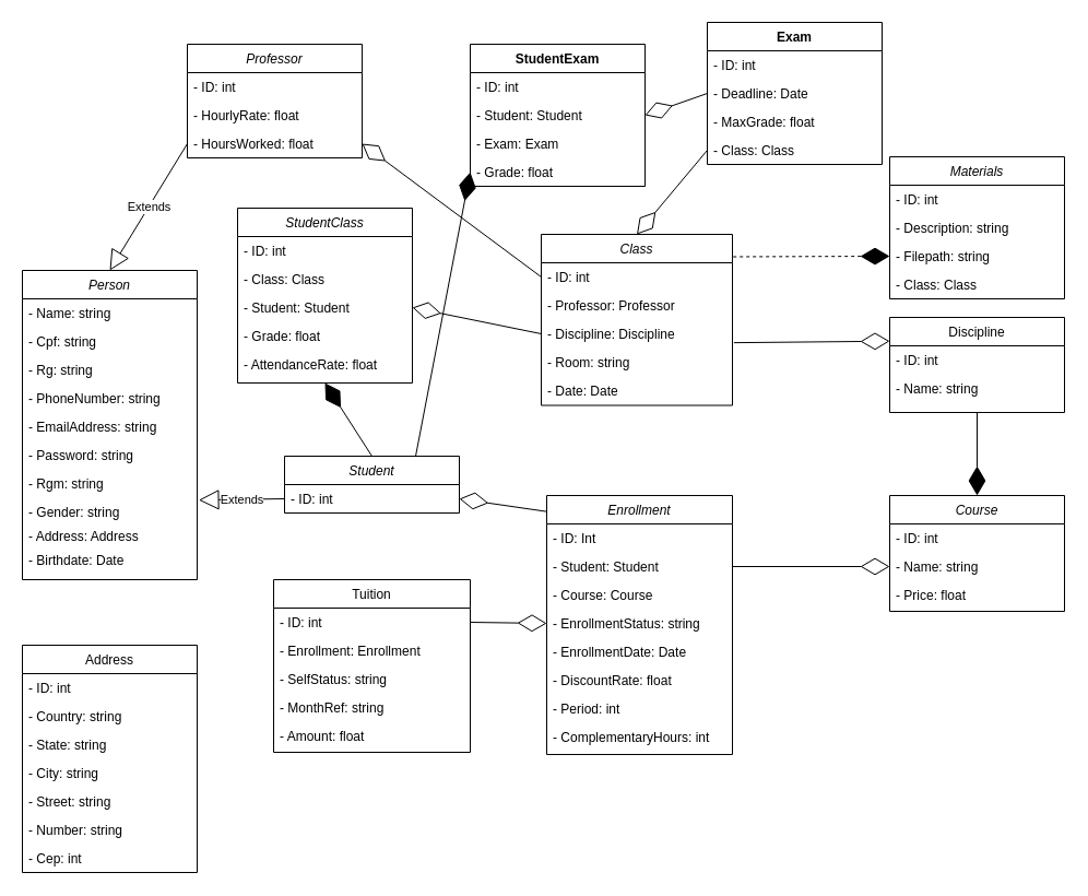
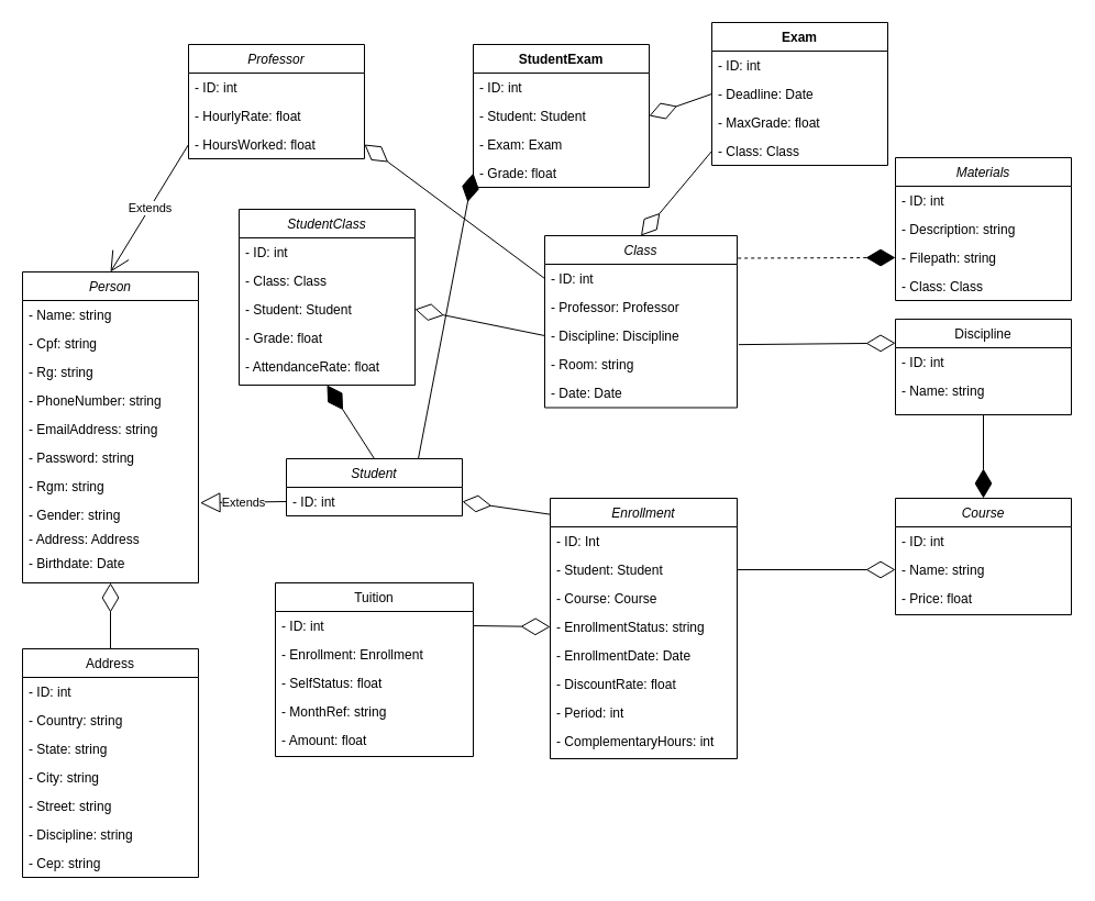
- <mxCell id="83" value="Extends" style="endArrow=block;endSize=16;endFill=0;html=1;rounded=0;entryX=0.5;entryY=0;entryDx=0;entryDy=0;exitX=0;exitY=0.5;exitDx=0;exitDy=0;" edge="1" parent="1" source="16" target="2"><mxGeometry width="160" relative="1" as="geometry"><mxPoint x="100" y="200" as="sourcePoint" /><mxPoint x="447" y="310" as="targetPoint" /></mxGeometry></mxCell>
+ <mxCell id="83" value="Extends" style="endArrow=open;endSize=16;endFill=0;html=1;rounded=0;entryX=0.5;entryY=0;entryDx=0;entryDy=0;exitX=0;exitY=0.5;exitDx=0;exitDy=0;" edge="1" parent="1" source="16" target="2"><mxGeometry width="160" relative="1" as="geometry"><mxPoint x="100" y="200" as="sourcePoint" /><mxPoint x="447" y="310" as="targetPoint" /></mxGeometry></mxCell>
+ <mxCell id="81" value="" style="endArrow=diamondThin;endFill=0;endSize=24;html=1;rounded=0;entryX=0.5;entryY=1;entryDx=0;entryDy=0;exitX=0.5;exitY=0;exitDx=0;exitDy=0;" edge="1" parent="1" source="17" target="2"><mxGeometry width="160" relative="1" as="geometry"><mxPoint x="147" y="510" as="sourcePoint" /><mxPoint x="307" y="510" as="targetPoint" /></mxGeometry></mxCell>
- <mxCell id="38" value="- SelfStatus: string" style="text;align=left;verticalAlign=top;spacingLeft=4;spacingRight=4;overflow=hidden;rotatable=0;points=[[0,0.5],[1,0.5]];portConstraint=eastwest;rounded=0;" vertex="1" parent="35"><mxGeometry y="78" width="180" height="26" as="geometry" /></mxCell>
+ <mxCell id="38" value="- SelfStatus: float" style="text;align=left;verticalAlign=top;spacingLeft=4;spacingRight=4;overflow=hidden;rotatable=0;points=[[0,0.5],[1,0.5]];portConstraint=eastwest;rounded=0;" vertex="1" parent="35"><mxGeometry y="78" width="180" height="26" as="geometry" /></mxCell>
- <mxCell id="23" value="- Number: string" style="text;align=left;verticalAlign=top;spacingLeft=4;spacingRight=4;overflow=hidden;rotatable=0;points=[[0,0.5],[1,0.5]];portConstraint=eastwest;rounded=0;" vertex="1" parent="17"><mxGeometry y="156" width="160" height="26" as="geometry" /></mxCell>
+ <mxCell id="23" value="- Discipline: string" style="text;align=left;verticalAlign=top;spacingLeft=4;spacingRight=4;overflow=hidden;rotatable=0;points=[[0,0.5],[1,0.5]];portConstraint=eastwest;rounded=0;" vertex="1" parent="17"><mxGeometry y="156" width="160" height="26" as="geometry" /></mxCell>
- <mxCell id="24" value="- Cep: int" style="text;align=left;verticalAlign=top;spacingLeft=4;spacingRight=4;overflow=hidden;rotatable=0;points=[[0,0.5],[1,0.5]];portConstraint=eastwest;rounded=0;" vertex="1" parent="17"><mxGeometry y="182" width="160" height="26" as="geometry" /></mxCell>
+ <mxCell id="24" value="- Cep: string" style="text;align=left;verticalAlign=top;spacingLeft=4;spacingRight=4;overflow=hidden;rotatable=0;points=[[0,0.5],[1,0.5]];portConstraint=eastwest;rounded=0;" vertex="1" parent="17"><mxGeometry y="182" width="160" height="26" as="geometry" /></mxCell>
